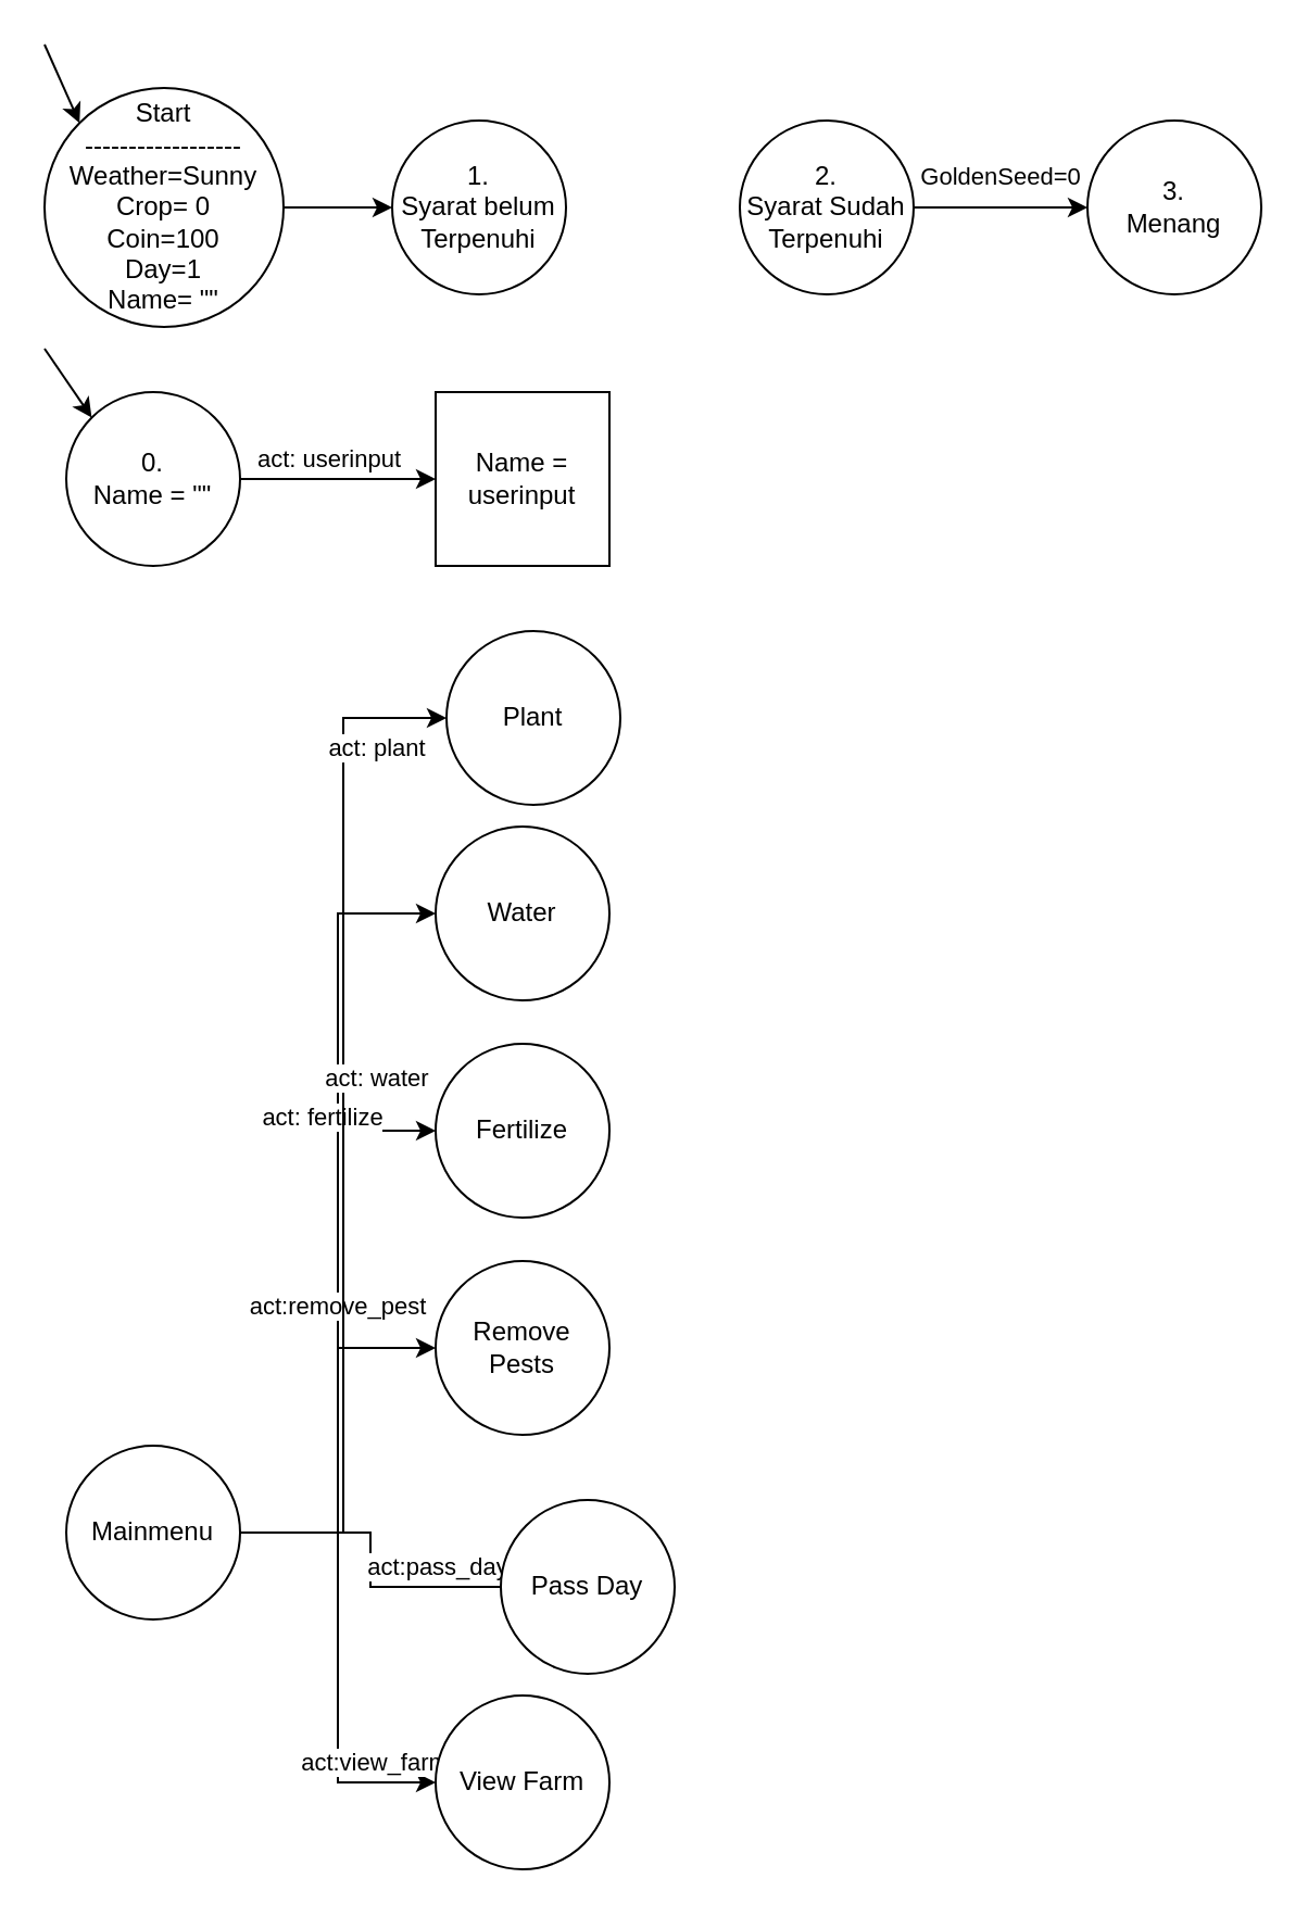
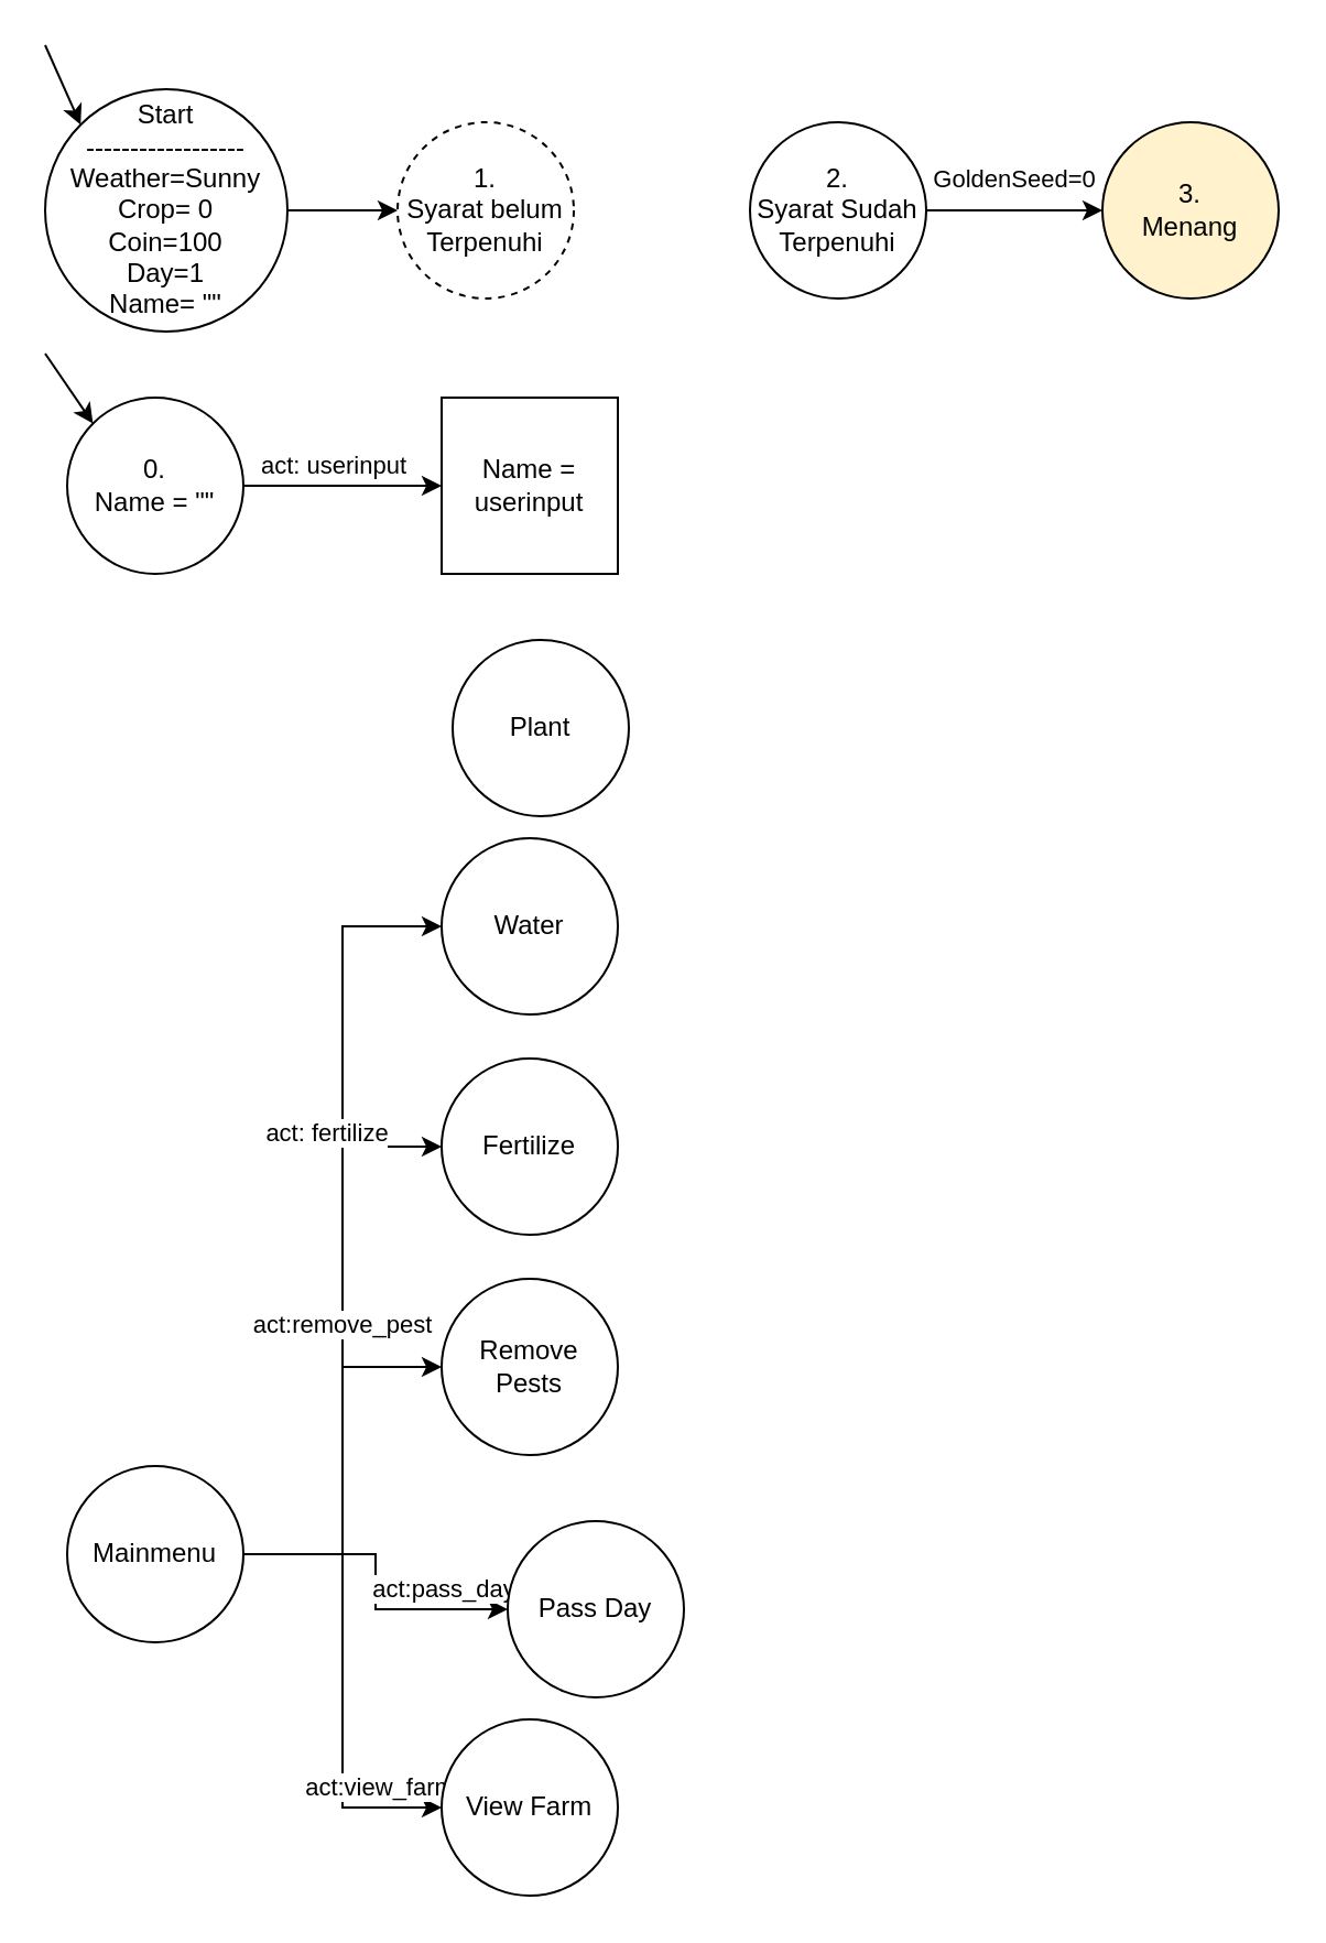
- <mxCell id="4" value="1.&lt;div&gt;Syarat belum&lt;br&gt;Terpenuhi&lt;/div&gt;" style="ellipse;whiteSpace=wrap;html=1;aspect=fixed;" parent="1" vertex="1"><mxGeometry x="180" y="55" width="80" height="80" as="geometry" /></mxCell>
+ <mxCell id="4" value="1.&lt;div&gt;Syarat belum&lt;br&gt;Terpenuhi&lt;/div&gt;" style="ellipse;whiteSpace=wrap;html=1;aspect=fixed;dashed=1;" parent="1" vertex="1"><mxGeometry x="180" y="55" width="80" height="80" as="geometry" /></mxCell>
- <mxCell id="8" value="3.&lt;div&gt;Menang&lt;/div&gt;" style="ellipse;whiteSpace=wrap;html=1;aspect=fixed;" parent="1" vertex="1"><mxGeometry x="500" y="55" width="80" height="80" as="geometry" /></mxCell>
+ <mxCell id="8" value="3.&lt;div&gt;Menang&lt;/div&gt;" style="ellipse;whiteSpace=wrap;html=1;aspect=fixed;fillColor=#fff2cc;" parent="1" vertex="1"><mxGeometry x="500" y="55" width="80" height="80" as="geometry" /></mxCell>
- <mxCell id="23" style="edgeStyle=orthogonalEdgeStyle;rounded=0;orthogonalLoop=1;jettySize=auto;html=1;entryX=0;entryY=0.5;entryDx=0;entryDy=0;" edge="1" parent="1" source="26" target="27"><mxGeometry relative="1" as="geometry" /></mxCell>
- <mxCell id="24" value="act: plant" style="edgeLabel;html=1;align=center;verticalAlign=middle;resizable=0;points=[];" vertex="1" connectable="0" parent="23"><mxGeometry x="0.6" relative="1" as="geometry"><mxPoint x="15" y="-33" as="offset" /></mxGeometry></mxCell>
- <mxCell id="25" value="act: water" style="edgeLabel;html=1;align=center;verticalAlign=middle;resizable=0;points=[];" vertex="1" connectable="0" parent="23"><mxGeometry x="-0.194" y="4" relative="1" as="geometry"><mxPoint x="19" y="-68" as="offset" /></mxGeometry></mxCell>
- <mxCell id="19" style="edgeStyle=orthogonalEdgeStyle;rounded=0;orthogonalLoop=1;jettySize=auto;html=1;entryX=0;entryY=0.5;entryDx=0;entryDy=0;endArrow=none;" edge="1" parent="1" source="26" target="31"><mxGeometry relative="1" as="geometry" /></mxCell>
+ <mxCell id="19" style="edgeStyle=orthogonalEdgeStyle;rounded=0;orthogonalLoop=1;jettySize=auto;html=1;entryX=0;entryY=0.5;entryDx=0;entryDy=0;" edge="1" parent="1" source="26" target="31"><mxGeometry relative="1" as="geometry" /></mxCell>
